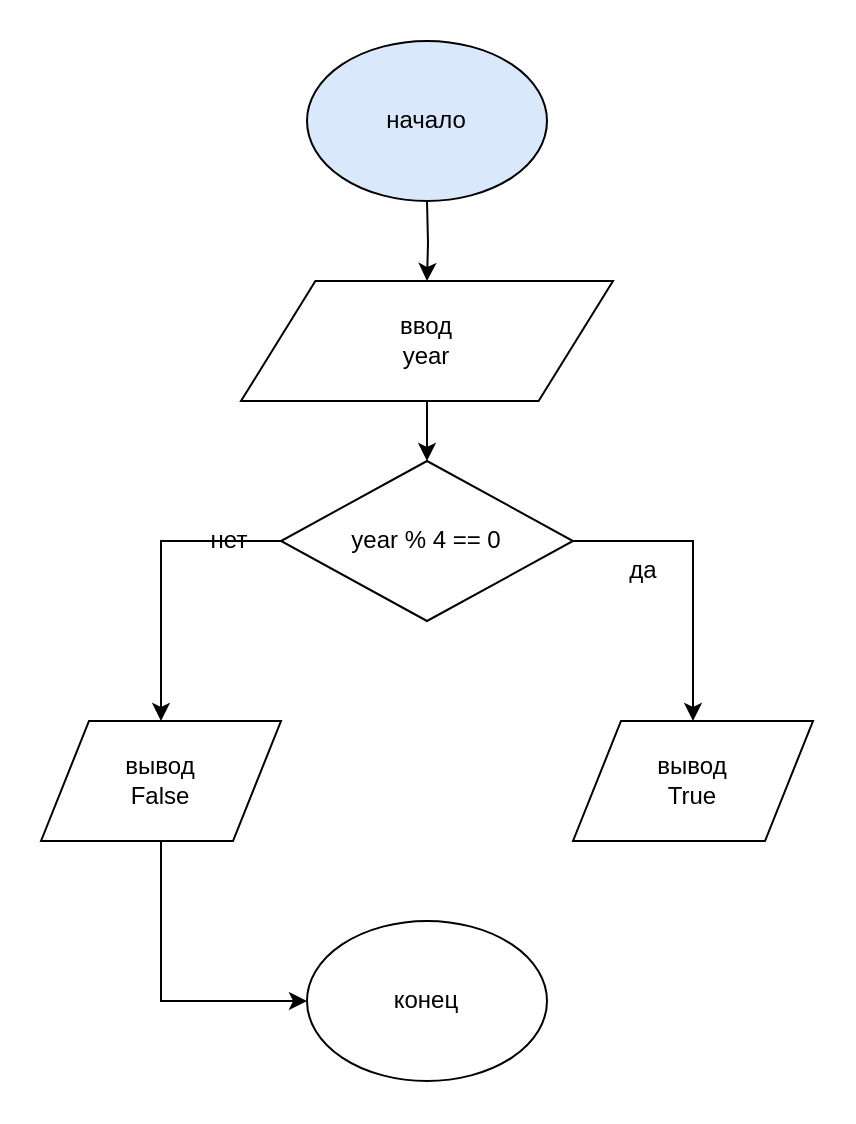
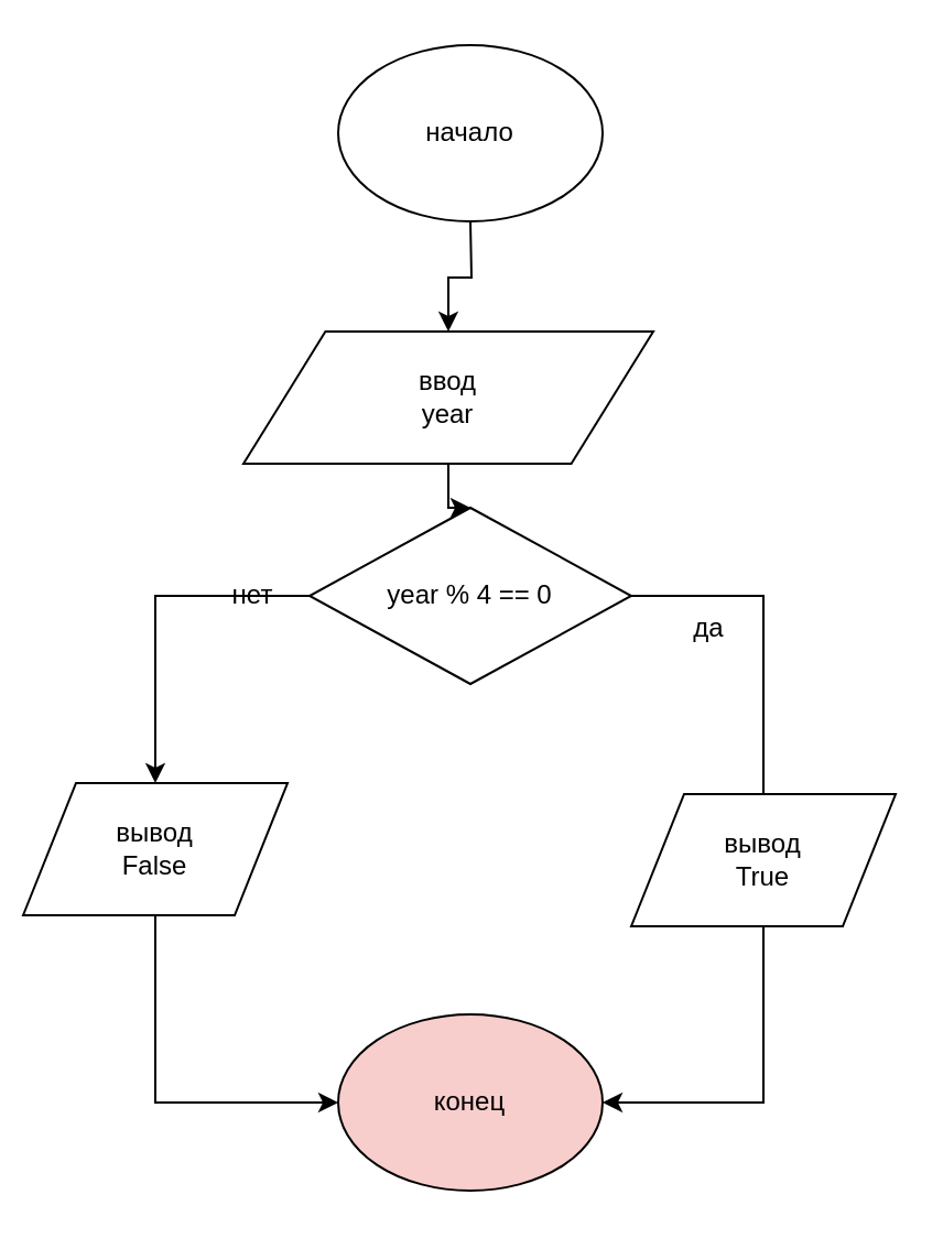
- <mxCell id="2" value="начало" style="ellipse;whiteSpace=wrap;html=1;fillColor=#dae8fc;" vertex="1" parent="1"><mxGeometry x="153" y="20" width="120" height="80" as="geometry" /></mxCell>
+ <mxCell id="2" value="начало" style="ellipse;whiteSpace=wrap;html=1;" vertex="1" parent="1"><mxGeometry x="153" y="20" width="120" height="80" as="geometry" /></mxCell>
- <mxCell id="5" value="ввод&lt;br&gt;year" style="shape=parallelogram;perimeter=parallelogramPerimeter;whiteSpace=wrap;html=1;" vertex="1" parent="1"><mxGeometry x="120" y="140" width="186" height="60" as="geometry" /></mxCell>
+ <mxCell id="5" value="ввод&lt;br&gt;year" style="shape=parallelogram;perimeter=parallelogramPerimeter;whiteSpace=wrap;html=1;" vertex="1" parent="1"><mxGeometry x="110" y="150" width="186" height="60" as="geometry" /></mxCell>
- <mxCell id="7" style="edgeStyle=orthogonalEdgeStyle;rounded=0;orthogonalLoop=1;jettySize=auto;html=1;exitX=1;exitY=0.5;exitDx=0;exitDy=0;" edge="1" parent="1" source="8" target="12"><mxGeometry relative="1" as="geometry" /></mxCell>
+ <mxCell id="7" style="edgeStyle=orthogonalEdgeStyle;rounded=0;orthogonalLoop=1;jettySize=auto;html=1;exitX=1;exitY=0.5;exitDx=0;exitDy=0;endArrow=none;" edge="1" parent="1" source="8" target="12"><mxGeometry relative="1" as="geometry" /></mxCell>
- <mxCell id="10" value="вывод&lt;br&gt;False" style="shape=parallelogram;perimeter=parallelogramPerimeter;whiteSpace=wrap;html=1;" vertex="1" parent="1"><mxGeometry x="20" y="360" width="120" height="60" as="geometry" /></mxCell>
+ <mxCell id="10" value="вывод&lt;br&gt;False" style="shape=parallelogram;perimeter=parallelogramPerimeter;whiteSpace=wrap;html=1;" vertex="1" parent="1"><mxGeometry x="10" y="355" width="120" height="60" as="geometry" /></mxCell>
+ <mxCell id="11" style="edgeStyle=orthogonalEdgeStyle;rounded=0;orthogonalLoop=1;jettySize=auto;html=1;exitX=0.5;exitY=1;exitDx=0;exitDy=0;entryX=1;entryY=0.5;entryDx=0;entryDy=0;" edge="1" parent="1" source="12" target="15"><mxGeometry relative="1" as="geometry" /></mxCell>
- <mxCell id="15" value="конец" style="ellipse;whiteSpace=wrap;html=1;" vertex="1" parent="1"><mxGeometry x="153" y="460" width="120" height="80" as="geometry" /></mxCell>
+ <mxCell id="15" value="конец" style="ellipse;whiteSpace=wrap;html=1;fillColor=#f8cecc;" vertex="1" parent="1"><mxGeometry x="153" y="460" width="120" height="80" as="geometry" /></mxCell>
